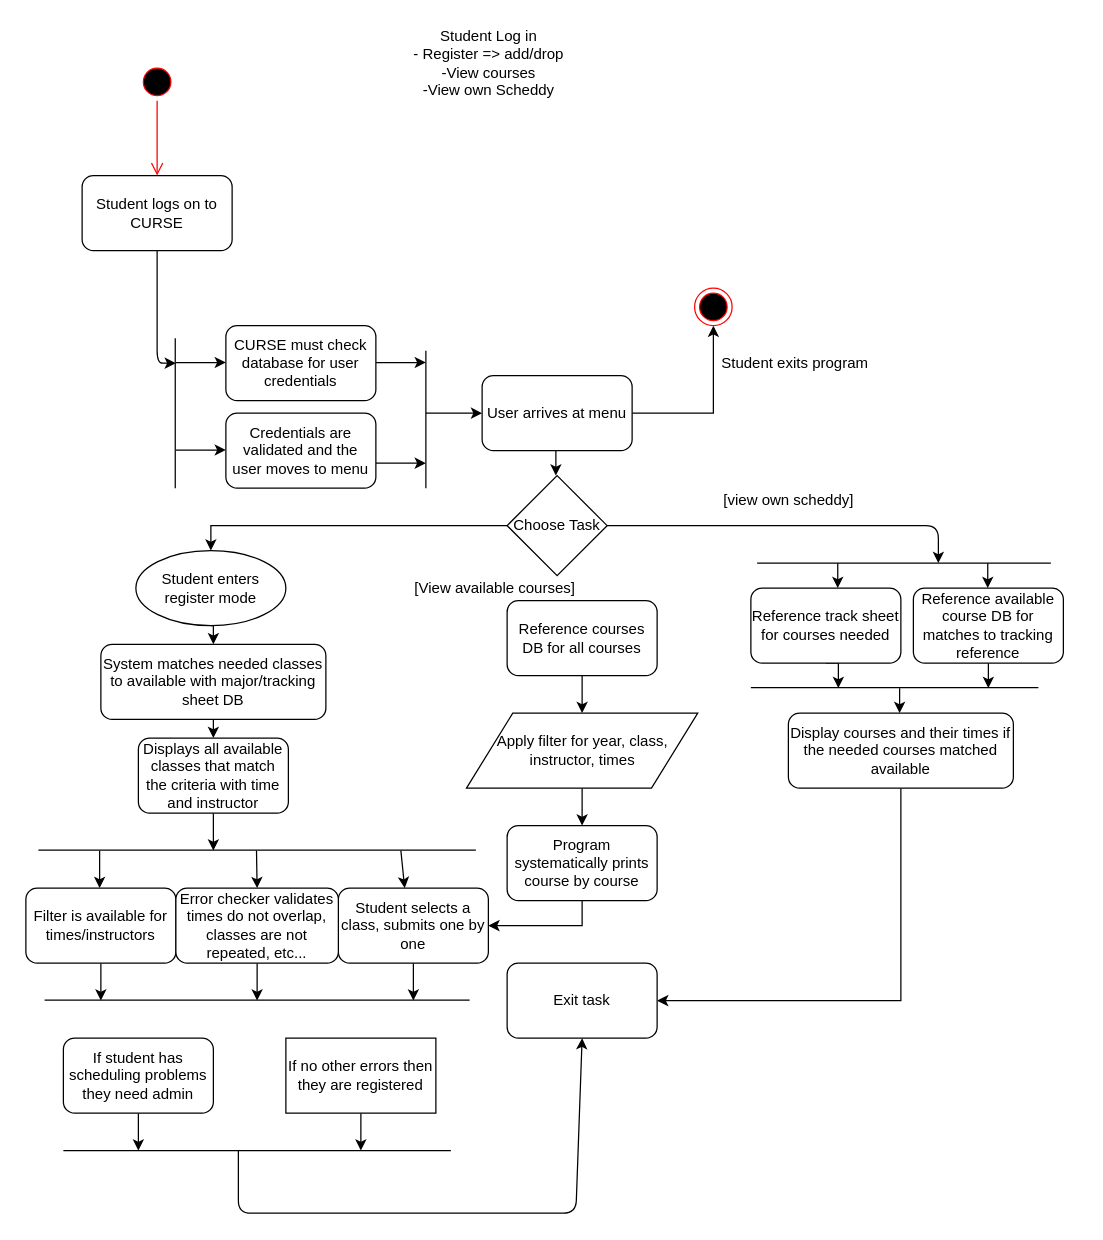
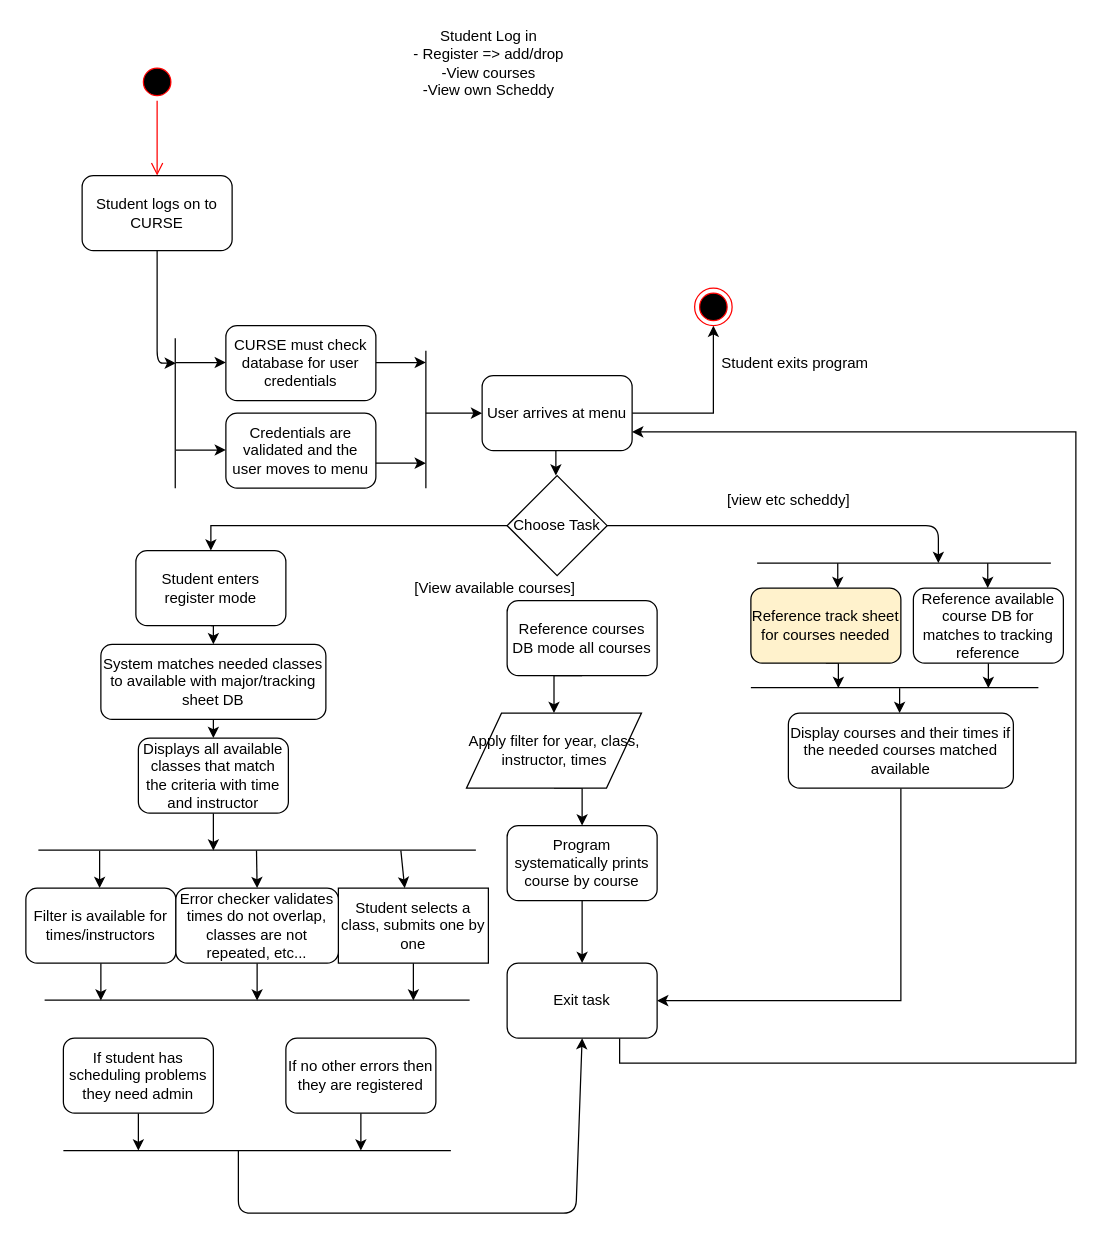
- <mxCell id="29" value="[view own scheddy]&lt;br&gt;" style="text;html=1;resizable=0;autosize=1;align=center;verticalAlign=middle;points=[];fillColor=none;strokeColor=none;rounded=0;" parent="1" vertex="1"><mxGeometry x="570" y="390" width="120" height="20" as="geometry" /></mxCell>
+ <mxCell id="29" value="[view etc scheddy]&lt;br&gt;" style="text;html=1;resizable=0;autosize=1;align=center;verticalAlign=middle;points=[];fillColor=none;strokeColor=none;rounded=0;" parent="1" vertex="1"><mxGeometry x="570" y="390" width="120" height="20" as="geometry" /></mxCell>
- <mxCell id="43" value="Student enters register mode" style="ellipse;whiteSpace=wrap;html=1;" parent="1" vertex="1"><mxGeometry x="108" y="440" width="120" height="60" as="geometry" /></mxCell>
+ <mxCell id="43" value="Student enters register mode" style="rounded=1;whiteSpace=wrap;html=1;" parent="1" vertex="1"><mxGeometry x="108" y="440" width="120" height="60" as="geometry" /></mxCell>
- <mxCell id="22" value="Reference track sheet for courses needed" style="rounded=1;whiteSpace=wrap;html=1;" parent="1" vertex="1"><mxGeometry x="600" y="470" width="120" height="60" as="geometry" /></mxCell>
+ <mxCell id="22" value="Reference track sheet for courses needed" style="rounded=1;whiteSpace=wrap;html=1;fillColor=#fff2cc;" parent="1" vertex="1"><mxGeometry x="600" y="470" width="120" height="60" as="geometry" /></mxCell>
- <mxCell id="34" value="Reference courses DB for all courses" style="rounded=1;whiteSpace=wrap;html=1;" parent="1" vertex="1"><mxGeometry x="405" y="480" width="120" height="60" as="geometry" /></mxCell>
+ <mxCell id="34" value="Reference courses DB mode all courses" style="rounded=1;whiteSpace=wrap;html=1;" parent="1" vertex="1"><mxGeometry x="405" y="480" width="120" height="60" as="geometry" /></mxCell>
- <mxCell id="38" value="Apply filter for year, class, instructor, times" style="shape=parallelogram;perimeter=parallelogramPerimeter;whiteSpace=wrap;html=1;" parent="1" vertex="1"><mxGeometry x="372.5" y="570" width="185" height="60" as="geometry" /></mxCell>
+ <mxCell id="38" value="Apply filter for year, class, instructor, times" style="shape=parallelogram;perimeter=parallelogramPerimeter;whiteSpace=wrap;html=1;" parent="1" vertex="1"><mxGeometry x="372.5" y="570" width="140" height="60" as="geometry" /></mxCell>
+ <mxCell id="40" style="edgeStyle=orthogonalEdgeStyle;rounded=0;orthogonalLoop=1;jettySize=auto;html=1;exitX=0.75;exitY=1;exitDx=0;exitDy=0;entryX=1;entryY=0.75;entryDx=0;entryDy=0;" parent="1" source="41" target="16" edge="1"><mxGeometry relative="1" as="geometry"><Array as="points"><mxPoint x="495" y="850" /><mxPoint x="860" y="850" /><mxPoint x="860" y="345" /></Array></mxGeometry></mxCell>
- <mxCell id="49" value="Student selects a class, submits one by one" style="rounded=1;whiteSpace=wrap;html=1;" parent="1" vertex="1"><mxGeometry x="270" y="710" width="120" height="60" as="geometry" /></mxCell>
+ <mxCell id="49" value="Student selects a class, submits one by one" style="whiteSpace=wrap;html=1;rounded=0;" parent="1" vertex="1"><mxGeometry x="270" y="710" width="120" height="60" as="geometry" /></mxCell>
- <mxCell id="35" style="edgeStyle=orthogonalEdgeStyle;rounded=0;orthogonalLoop=1;jettySize=auto;html=1;exitX=0.5;exitY=1;exitDx=0;exitDy=0;" parent="1" source="36" target="49" edge="1"><mxGeometry relative="1" as="geometry" /></mxCell>
+ <mxCell id="35" style="edgeStyle=orthogonalEdgeStyle;rounded=0;orthogonalLoop=1;jettySize=auto;html=1;exitX=0.5;exitY=1;exitDx=0;exitDy=0;entryX=0.5;entryY=0;entryDx=0;entryDy=0;" parent="1" source="36" target="41" edge="1"><mxGeometry relative="1" as="geometry" /></mxCell>
- <mxCell id="63" value="If no other errors then they are registered" style="whiteSpace=wrap;html=1;rounded=0;" parent="1" vertex="1"><mxGeometry x="228" y="830" width="120" height="60" as="geometry" /></mxCell>
+ <mxCell id="63" value="If no other errors then they are registered" style="rounded=1;whiteSpace=wrap;html=1;" parent="1" vertex="1"><mxGeometry x="228" y="830" width="120" height="60" as="geometry" /></mxCell>
